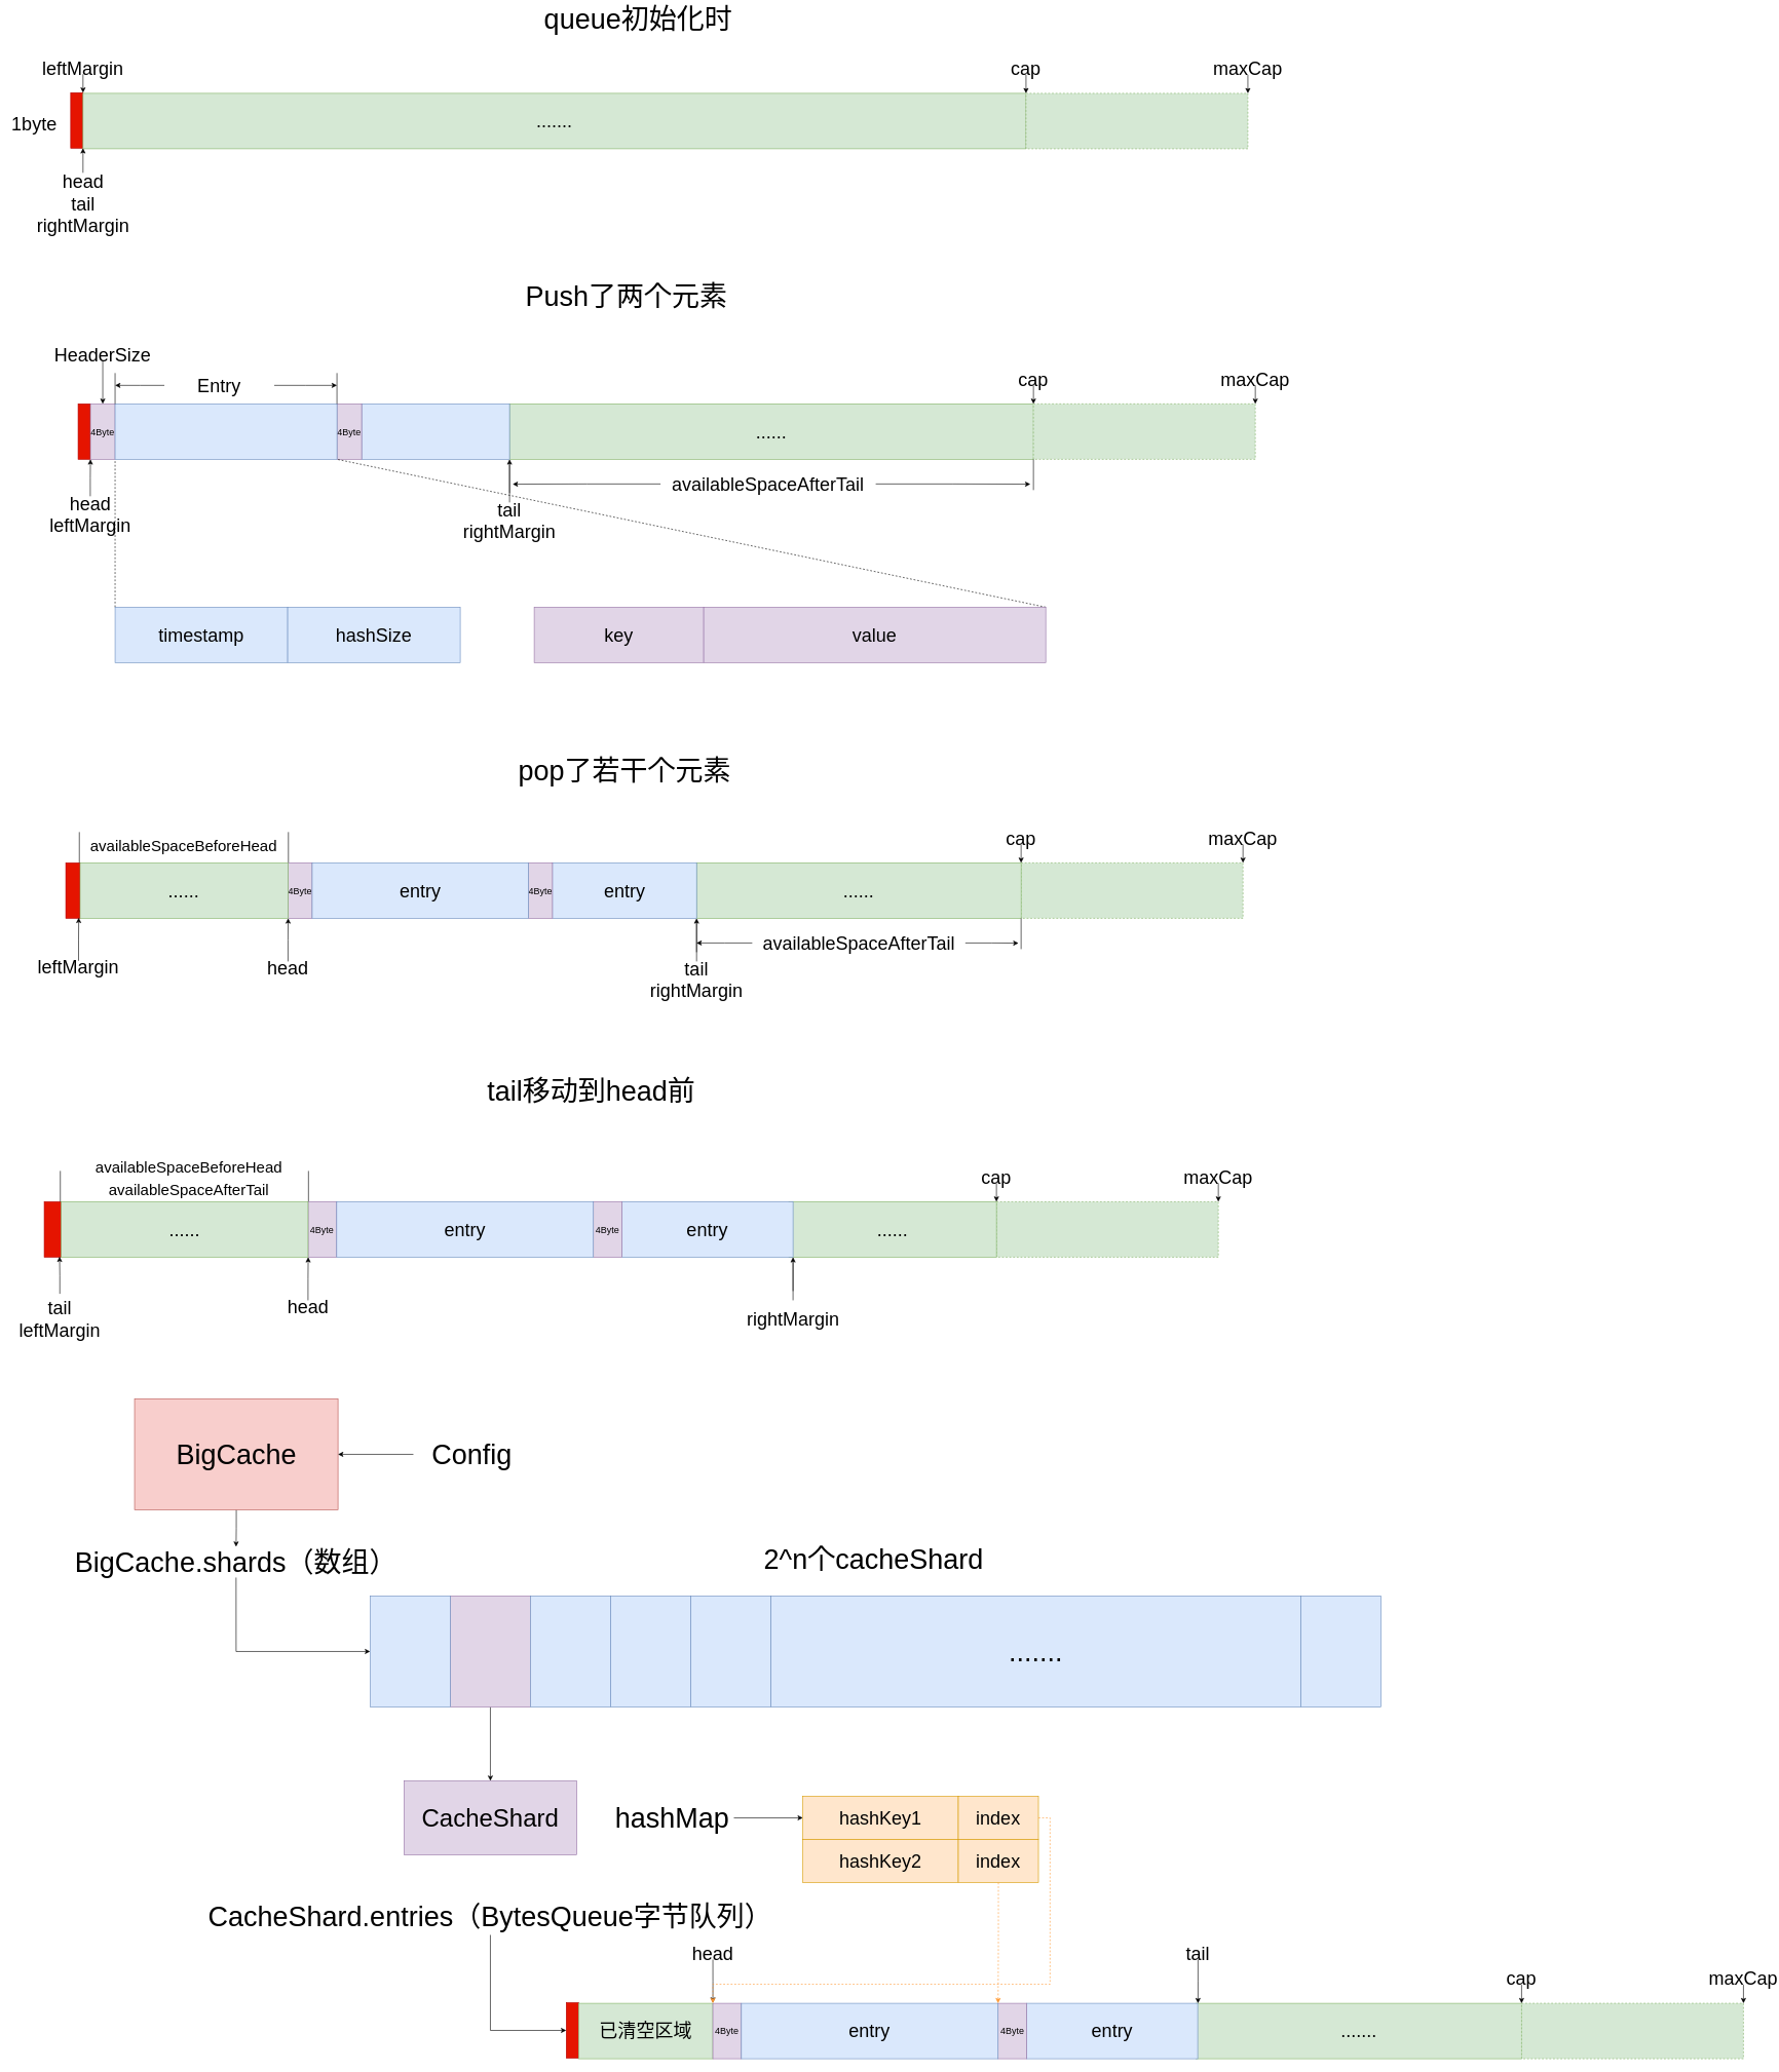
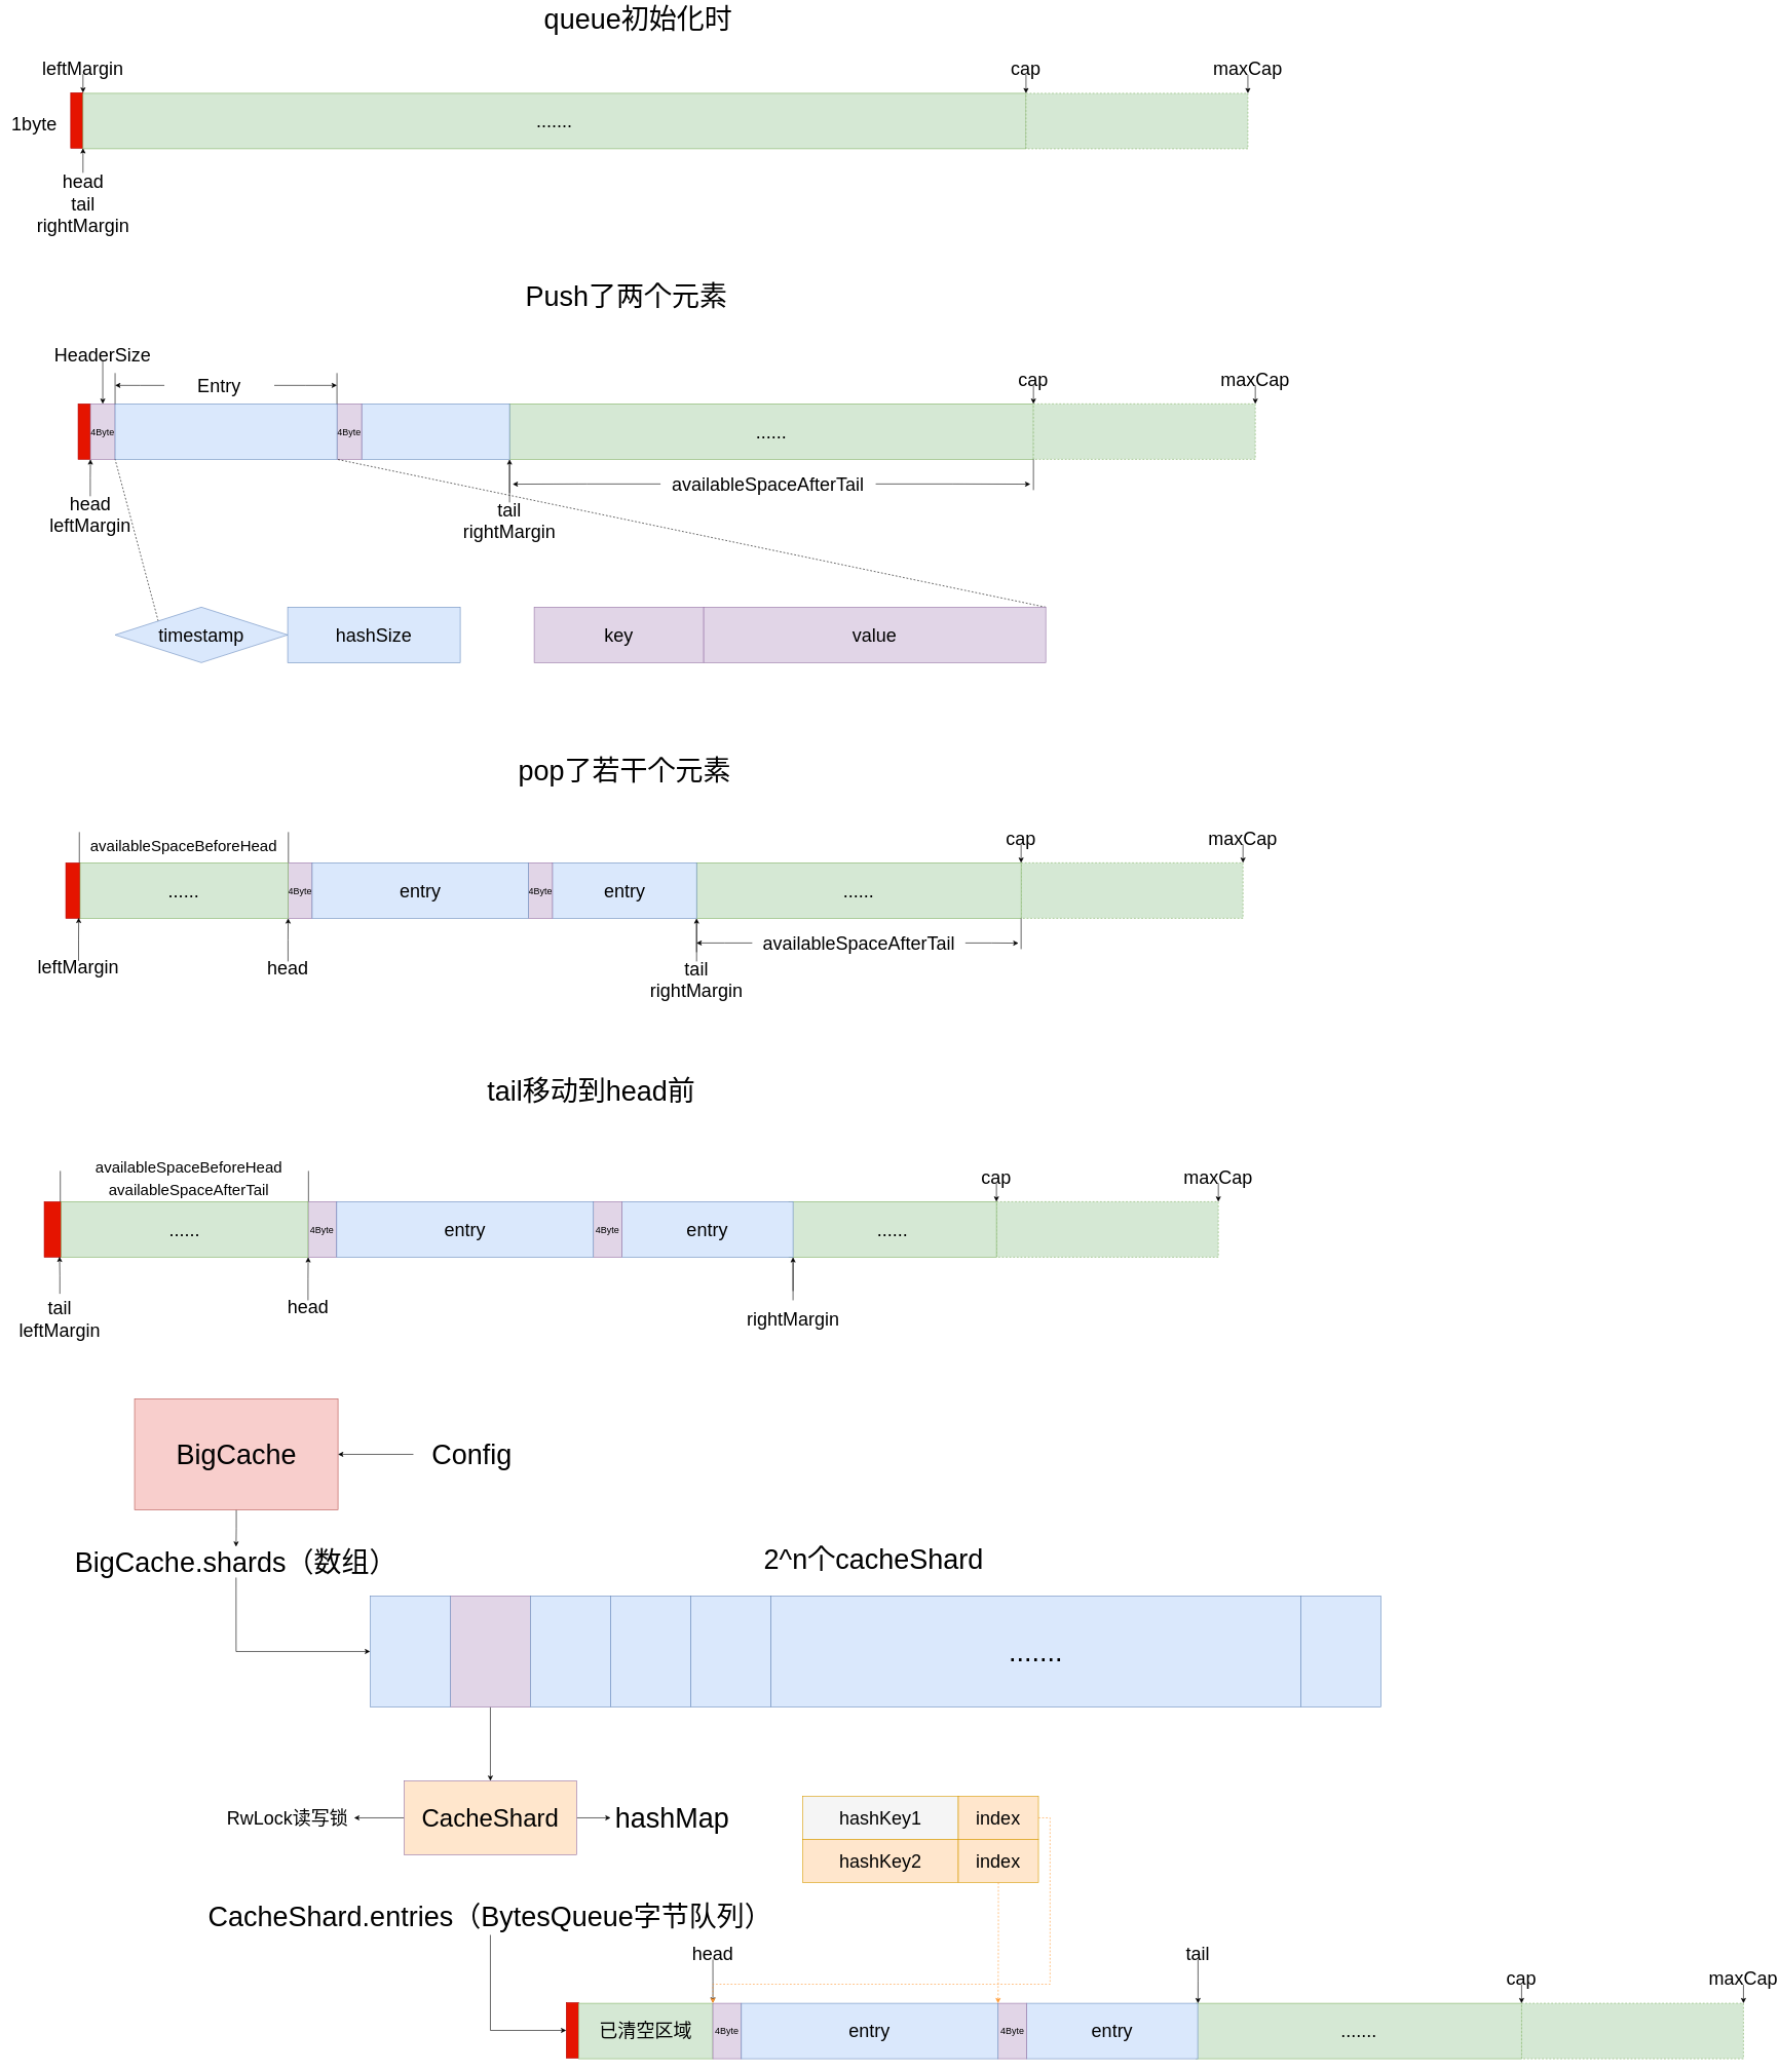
- <mxCell id="44" value="timestamp" style="rounded=0;whiteSpace=wrap;html=1;fillColor=#dae8fc;strokeColor=#6c8ebf;fontSize=30;" vertex="1" parent="43"><mxGeometry width="280" height="90" as="geometry" /></mxCell>
+ <mxCell id="44" value="timestamp" style="rhombus;whiteSpace=wrap;html=1;fillColor=#dae8fc;strokeColor=#6c8ebf;fontSize=30;" vertex="1" parent="43"><mxGeometry width="280" height="90" as="geometry" /></mxCell>
+ <mxCell id="130" value="RwLock读写锁" style="text;html=1;strokeColor=none;fillColor=none;align=center;verticalAlign=middle;whiteSpace=wrap;rounded=0;fontSize=30;" vertex="1" parent="1"><mxGeometry x="359.39" y="2920" width="214.45" height="60" as="geometry" /></mxCell>
+ <mxCell id="107" style="edgeStyle=orthogonalEdgeStyle;rounded=0;orthogonalLoop=1;jettySize=auto;html=1;exitX=0;exitY=0.5;exitDx=0;exitDy=0;fontSize=30;" edge="1" parent="1" source="109" target="130"><mxGeometry relative="1" as="geometry" /></mxCell>
- <mxCell id="109" value="CacheShard" style="rounded=0;whiteSpace=wrap;html=1;fontSize=40;fillColor=#e1d5e7;strokeColor=#9673a6;" vertex="1" parent="1"><mxGeometry x="654.95" y="2890" width="280.04" height="120" as="geometry" /></mxCell>
+ <mxCell id="109" value="CacheShard" style="rounded=0;whiteSpace=wrap;html=1;fontSize=40;fillColor=#ffe6cc;strokeColor=#9673a6;" vertex="1" parent="1"><mxGeometry x="654.95" y="2890" width="280.04" height="120" as="geometry" /></mxCell>
+ <mxCell id="108" style="edgeStyle=orthogonalEdgeStyle;rounded=0;orthogonalLoop=1;jettySize=auto;html=1;exitX=1;exitY=0.5;exitDx=0;exitDy=0;fontSize=30;" edge="1" parent="1" source="109" target="137"><mxGeometry relative="1" as="geometry" /></mxCell>
- <mxCell id="136" style="edgeStyle=orthogonalEdgeStyle;rounded=0;orthogonalLoop=1;jettySize=auto;html=1;exitX=1;exitY=0.5;exitDx=0;exitDy=0;entryX=0;entryY=0.5;entryDx=0;entryDy=0;fontSize=30;" edge="1" parent="1" source="137" target="143"><mxGeometry relative="1" as="geometry" /></mxCell>
- <mxCell id="143" value="hashKey1" style="rounded=0;whiteSpace=wrap;html=1;fillColor=#ffe6cc;strokeColor=#d79b00;fontSize=30;" vertex="1" parent="142"><mxGeometry x="1" y="70" width="252.18" height="70" as="geometry" /></mxCell>
+ <mxCell id="143" value="hashKey1" style="rounded=0;whiteSpace=wrap;html=1;fillColor=#f5f5f5;strokeColor=#d79b00;fontSize=30;" vertex="1" parent="142"><mxGeometry x="1" y="70" width="252.18" height="70" as="geometry" /></mxCell>
